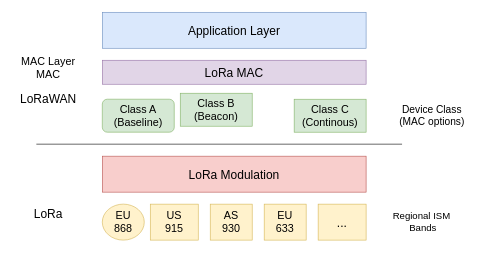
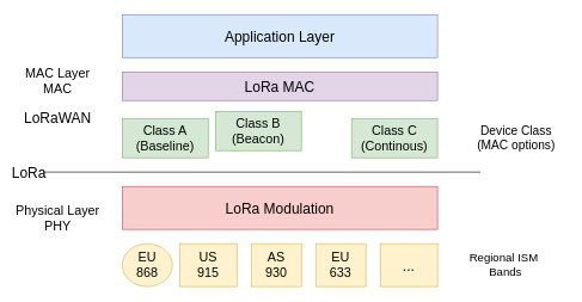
- <mxCell id="4" value="&lt;div style=&quot;font-size: 18px;&quot;&gt;&lt;font style=&quot;font-size: 18px;&quot;&gt;Class A&lt;/font&gt;&lt;/div&gt;&lt;div style=&quot;font-size: 18px;&quot;&gt;&lt;font style=&quot;font-size: 18px;&quot;&gt;(Baseline)&lt;br&gt;&lt;/font&gt;&lt;/div&gt;" style="whiteSpace=wrap;html=1;fillColor=#d5e8d4;strokeColor=#82b366;rounded=1;" vertex="1" parent="1"><mxGeometry x="170" y="165" width="120" height="55" as="geometry" /></mxCell>
+ <mxCell id="4" value="&lt;div style=&quot;font-size: 18px;&quot;&gt;&lt;font style=&quot;font-size: 18px;&quot;&gt;Class A&lt;/font&gt;&lt;/div&gt;&lt;div style=&quot;font-size: 18px;&quot;&gt;&lt;font style=&quot;font-size: 18px;&quot;&gt;(Baseline)&lt;br&gt;&lt;/font&gt;&lt;/div&gt;" style="rounded=0;whiteSpace=wrap;html=1;fillColor=#d5e8d4;strokeColor=#82b366;" vertex="1" parent="1"><mxGeometry x="170" y="165" width="120" height="55" as="geometry" /></mxCell>
+ <mxCell id="17" value="&lt;div style=&quot;font-size: 18px;&quot;&gt;&lt;font style=&quot;font-size: 18px;&quot;&gt;Physical Layer&lt;/font&gt;&lt;/div&gt;&lt;div style=&quot;font-size: 18px;&quot;&gt;&lt;font style=&quot;font-size: 18px;&quot;&gt;PHY&lt;br&gt;&lt;/font&gt;&lt;/div&gt;" style="text;html=1;strokeColor=none;fillColor=none;align=center;verticalAlign=middle;whiteSpace=wrap;rounded=0;" vertex="1" parent="1"><mxGeometry x="20" y="280" width="120" height="50" as="geometry" /></mxCell>
- <mxCell id="19" value="LoRa" style="text;html=1;strokeColor=none;fillColor=none;align=center;verticalAlign=middle;whiteSpace=wrap;rounded=0;fontSize=20;" vertex="1" parent="1"><mxGeometry x="50" y="340" width="60" height="30" as="geometry" /></mxCell>
+ <mxCell id="19" value="LoRa" style="text;html=1;strokeColor=none;fillColor=none;align=center;verticalAlign=middle;whiteSpace=wrap;rounded=0;fontSize=20;" vertex="1" parent="1"><mxGeometry x="10" y="225" width="60" height="30" as="geometry" /></mxCell>
